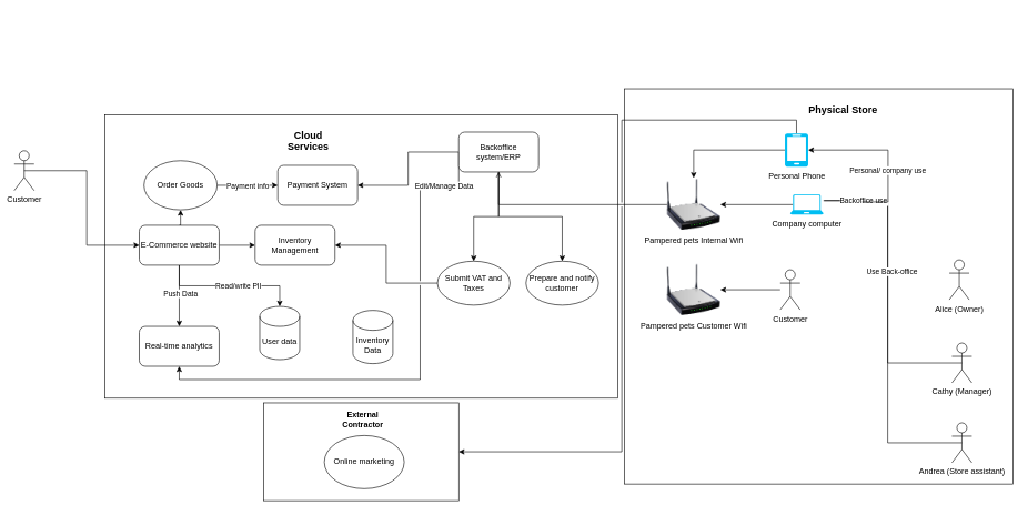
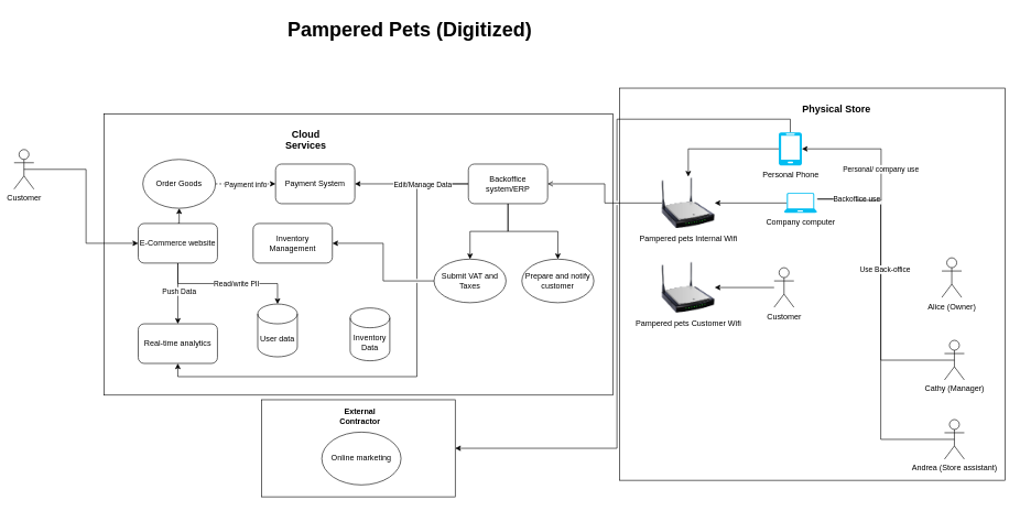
+ <mxCell id="32" value="&lt;font style=&quot;font-size: 30px;&quot;&gt;&lt;b&gt;Pampered Pets (Digitized)&lt;/b&gt;&lt;/font&gt;" style="text;html=1;align=center;verticalAlign=middle;resizable=0;points=[];autosize=1;strokeColor=none;fillColor=none;" parent="1" vertex="1"><mxGeometry x="425" y="20" width="388" height="48" as="geometry" /></mxCell>
- <mxCell id="28" value="Backoffice system/ERP" style="rounded=1;whiteSpace=wrap;html=1;" parent="1" vertex="1"><mxGeometry x="688" y="198" width="120" height="60" as="geometry" /></mxCell>
+ <mxCell id="28" value="Backoffice system/ERP" style="rounded=1;whiteSpace=wrap;html=1;" parent="1" vertex="1"><mxGeometry x="708" y="248" width="120" height="60" as="geometry" /></mxCell>
- <mxCell id="12" style="edgeStyle=orthogonalEdgeStyle;rounded=0;orthogonalLoop=1;jettySize=auto;html=1;exitX=1;exitY=0.5;exitDx=0;exitDy=0;" parent="1" source="14" target="22" edge="1"><mxGeometry relative="1" as="geometry" /></mxCell>
+ <mxCell id="12" style="edgeStyle=orthogonalEdgeStyle;rounded=0;orthogonalLoop=1;jettySize=auto;html=1;exitX=1;exitY=0.5;exitDx=0;exitDy=0;dashed=1;" parent="1" source="14" target="22" edge="1"><mxGeometry relative="1" as="geometry" /></mxCell>
- <mxCell id="7" style="edgeStyle=orthogonalEdgeStyle;rounded=0;orthogonalLoop=1;jettySize=auto;html=1;exitX=1;exitY=0.5;exitDx=0;exitDy=0;" parent="1" source="11" target="18" edge="1"><mxGeometry relative="1" as="geometry" /></mxCell>
